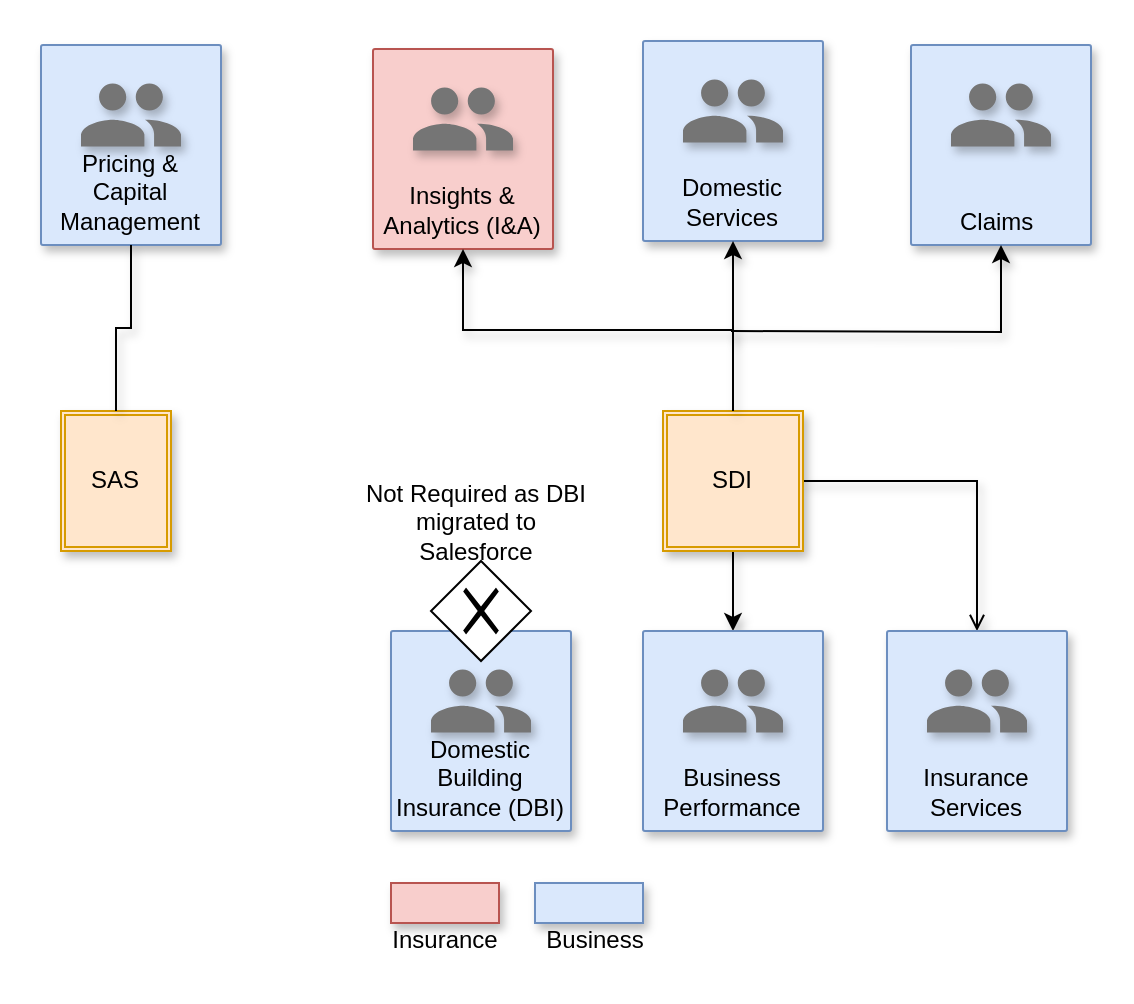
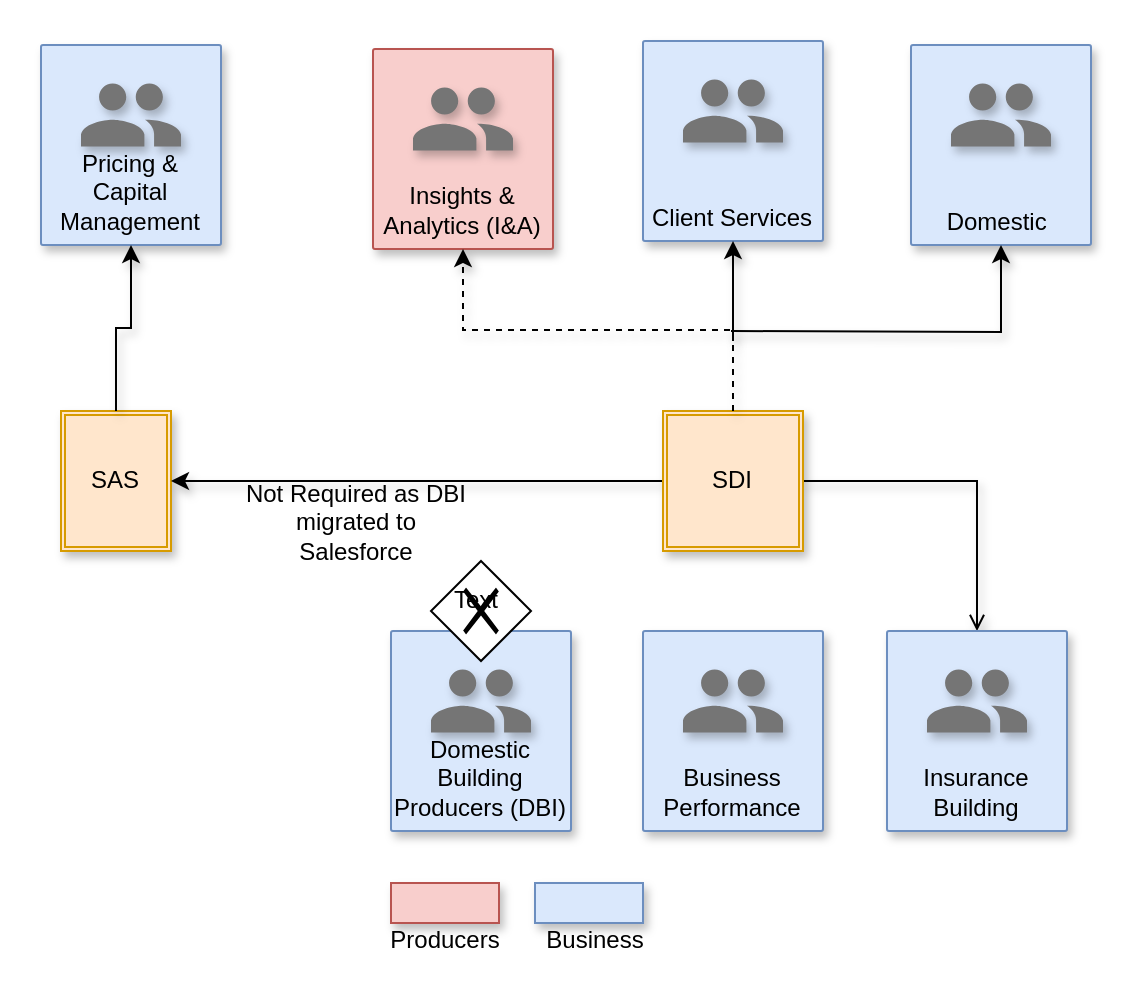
- <mxCell id="24" value="Domestic Services" style="strokeColor=#6c8ebf;shadow=1;strokeWidth=1;rounded=1;absoluteArcSize=1;arcSize=2;labelPosition=center;verticalLabelPosition=middle;align=center;verticalAlign=bottom;spacingLeft=0;fontSize=12;whiteSpace=wrap;spacingBottom=2;fillColor=#dae8fc;" vertex="1" parent="1"><mxGeometry x="321" y="20" width="90" height="100" as="geometry" /></mxCell>
+ <mxCell id="24" value="Client Services" style="strokeColor=#6c8ebf;shadow=1;strokeWidth=1;rounded=1;absoluteArcSize=1;arcSize=2;labelPosition=center;verticalLabelPosition=middle;align=center;verticalAlign=bottom;spacingLeft=0;fontSize=12;whiteSpace=wrap;spacingBottom=2;fillColor=#dae8fc;" vertex="1" parent="1"><mxGeometry x="321" y="20" width="90" height="100" as="geometry" /></mxCell>
- <mxCell id="22" value="Claims " style="strokeColor=#6c8ebf;shadow=1;strokeWidth=1;rounded=1;absoluteArcSize=1;arcSize=2;labelPosition=center;verticalLabelPosition=middle;align=center;verticalAlign=bottom;spacingLeft=0;fontSize=12;whiteSpace=wrap;spacingBottom=2;fillColor=#dae8fc;" vertex="1" parent="1"><mxGeometry x="455" y="22" width="90" height="100" as="geometry" /></mxCell>
+ <mxCell id="22" value="Domestic " style="strokeColor=#6c8ebf;shadow=1;strokeWidth=1;rounded=1;absoluteArcSize=1;arcSize=2;labelPosition=center;verticalLabelPosition=middle;align=center;verticalAlign=bottom;spacingLeft=0;fontSize=12;whiteSpace=wrap;spacingBottom=2;fillColor=#dae8fc;" vertex="1" parent="1"><mxGeometry x="455" y="22" width="90" height="100" as="geometry" /></mxCell>
- <mxCell id="5" style="edgeStyle=orthogonalEdgeStyle;rounded=0;orthogonalLoop=1;jettySize=auto;html=1;entryX=0.5;entryY=1;entryDx=0;entryDy=0;shadow=1;exitX=0.5;exitY=0;exitDx=0;exitDy=0;endArrow=none;" edge="1" parent="1" target="3" source="2"><mxGeometry relative="1" as="geometry"><mxPoint x="128" y="220" as="sourcePoint" /><mxPoint x="341" y="136" as="targetPoint" /></mxGeometry></mxCell>
+ <mxCell id="5" style="edgeStyle=orthogonalEdgeStyle;rounded=0;orthogonalLoop=1;jettySize=auto;html=1;entryX=0.5;entryY=1;entryDx=0;entryDy=0;shadow=1;exitX=0.5;exitY=0;exitDx=0;exitDy=0;" edge="1" parent="1" target="3" source="2"><mxGeometry relative="1" as="geometry"><mxPoint x="128" y="220" as="sourcePoint" /><mxPoint x="341" y="136" as="targetPoint" /></mxGeometry></mxCell>
- <mxCell id="17" style="edgeStyle=orthogonalEdgeStyle;rounded=0;orthogonalLoop=1;jettySize=auto;html=1;entryX=0.5;entryY=1;entryDx=0;entryDy=0;exitX=0.5;exitY=0;exitDx=0;exitDy=0;shadow=1;" edge="1" parent="1" source="8" target="15"><mxGeometry relative="1" as="geometry"><mxPoint x="366" y="135" as="sourcePoint" /><mxPoint x="275" y="210" as="targetPoint" /></mxGeometry></mxCell>
+ <mxCell id="17" style="edgeStyle=orthogonalEdgeStyle;rounded=0;orthogonalLoop=1;jettySize=auto;html=1;entryX=0.5;entryY=1;entryDx=0;entryDy=0;exitX=0.5;exitY=0;exitDx=0;exitDy=0;shadow=1;dashed=1;" edge="1" parent="1" source="8" target="15"><mxGeometry relative="1" as="geometry"><mxPoint x="366" y="135" as="sourcePoint" /><mxPoint x="275" y="210" as="targetPoint" /></mxGeometry></mxCell>
- <mxCell id="30" value="Not Required as DBI migrated to Salesforce" style="text;html=1;strokeColor=none;fillColor=none;align=center;verticalAlign=middle;whiteSpace=wrap;rounded=0;" vertex="1" parent="1"><mxGeometry x="178" y="251" width="120" height="20" as="geometry" /></mxCell>
+ <mxCell id="30" value="Not Required as DBI migrated to Salesforce" style="text;html=1;strokeColor=none;fillColor=none;align=center;verticalAlign=middle;whiteSpace=wrap;rounded=0;" vertex="1" parent="1"><mxGeometry x="118" y="251" width="120" height="20" as="geometry" /></mxCell>
- <mxCell id="6" style="edgeStyle=orthogonalEdgeStyle;rounded=0;orthogonalLoop=1;jettySize=auto;html=1;entryX=0.5;entryY=0;entryDx=0;entryDy=0;shadow=1;" edge="1" parent="1" source="8" target="13"><mxGeometry relative="1" as="geometry"><mxPoint x="376" y="325" as="targetPoint" /></mxGeometry></mxCell>
+ <mxCell id="6" style="edgeStyle=orthogonalEdgeStyle;rounded=0;orthogonalLoop=1;jettySize=auto;html=1;shadow=1;" edge="1" parent="1" source="8" target="2"><mxGeometry relative="1" as="geometry"><mxPoint x="376" y="325" as="targetPoint" /></mxGeometry></mxCell>
+ <mxCell id="29" value="Text" style="text;html=1;strokeColor=none;fillColor=none;align=center;verticalAlign=middle;whiteSpace=wrap;rounded=0;" vertex="1" parent="1"><mxGeometry x="218" y="290" width="40" height="20" as="geometry" /></mxCell>
- <mxCell id="9" value="Domestic Building Insurance (DBI)" style="strokeColor=#6c8ebf;shadow=1;strokeWidth=1;rounded=1;absoluteArcSize=1;arcSize=2;labelPosition=center;verticalLabelPosition=middle;align=center;verticalAlign=bottom;spacingLeft=0;fontSize=12;whiteSpace=wrap;spacingBottom=2;fillColor=#dae8fc;" vertex="1" parent="1"><mxGeometry x="195" y="315" width="90" height="100" as="geometry" /></mxCell>
+ <mxCell id="9" value="Domestic Building Producers (DBI)" style="strokeColor=#6c8ebf;shadow=1;strokeWidth=1;rounded=1;absoluteArcSize=1;arcSize=2;labelPosition=center;verticalLabelPosition=middle;align=center;verticalAlign=bottom;spacingLeft=0;fontSize=12;whiteSpace=wrap;spacingBottom=2;fillColor=#dae8fc;" vertex="1" parent="1"><mxGeometry x="195" y="315" width="90" height="100" as="geometry" /></mxCell>
- <mxCell id="11" value="Insurance Services" style="strokeColor=#6c8ebf;shadow=1;strokeWidth=1;rounded=1;absoluteArcSize=1;arcSize=2;labelPosition=center;verticalLabelPosition=middle;align=center;verticalAlign=bottom;spacingLeft=0;fontSize=12;whiteSpace=wrap;spacingBottom=2;fillColor=#dae8fc;" vertex="1" parent="1"><mxGeometry x="443" y="315" width="90" height="100" as="geometry" /></mxCell>
+ <mxCell id="11" value="Insurance Building" style="strokeColor=#6c8ebf;shadow=1;strokeWidth=1;rounded=1;absoluteArcSize=1;arcSize=2;labelPosition=center;verticalLabelPosition=middle;align=center;verticalAlign=bottom;spacingLeft=0;fontSize=12;whiteSpace=wrap;spacingBottom=2;fillColor=#dae8fc;" vertex="1" parent="1"><mxGeometry x="443" y="315" width="90" height="100" as="geometry" /></mxCell>
- <mxCell id="20" value="Insurance" style="text;html=1;align=center;verticalAlign=middle;resizable=0;points=[];autosize=1;" vertex="1" parent="1"><mxGeometry x="187" y="460" width="70" height="20" as="geometry" /></mxCell>
+ <mxCell id="20" value="Producers" style="text;html=1;align=center;verticalAlign=middle;resizable=0;points=[];autosize=1;" vertex="1" parent="1"><mxGeometry x="187" y="460" width="70" height="20" as="geometry" /></mxCell>
